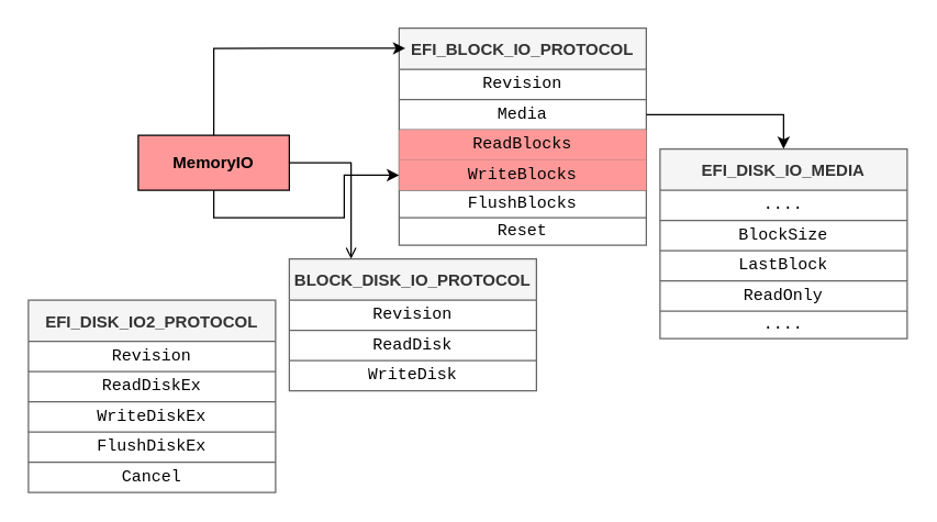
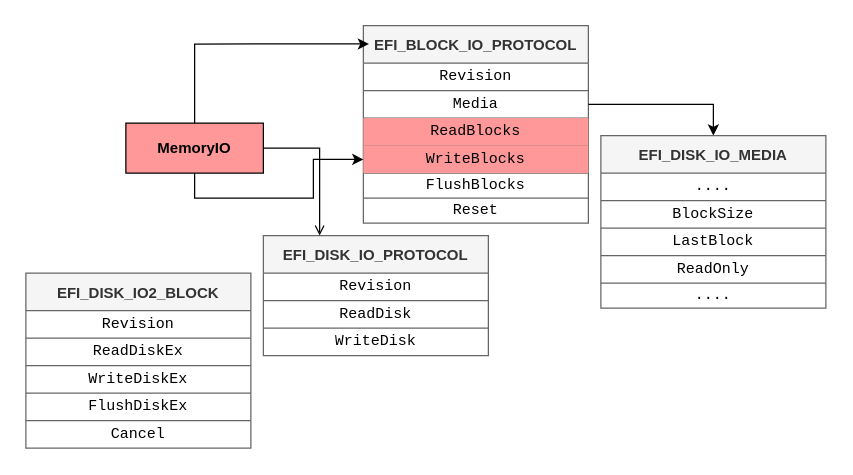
- <mxCell id="27" value="BLOCK_DISK_IO_PROTOCOL" style="shape=table;startSize=30;container=1;collapsible=0;childLayout=tableLayout;fillColor=#f5f5f5;strokeColor=#666666;fontColor=#333333;fontStyle=1" vertex="1" parent="1"><mxGeometry x="210" y="188" width="180" height="96" as="geometry" /></mxCell>
+ <mxCell id="27" value="EFI_DISK_IO_PROTOCOL" style="shape=table;startSize=30;container=1;collapsible=0;childLayout=tableLayout;fillColor=#f5f5f5;strokeColor=#666666;fontColor=#333333;fontStyle=1" vertex="1" parent="1"><mxGeometry x="210" y="188" width="180" height="96" as="geometry" /></mxCell>
- <mxCell id="34" value="EFI_DISK_IO2_PROTOCOL" style="shape=table;startSize=30;container=1;collapsible=0;childLayout=tableLayout;fillColor=#f5f5f5;strokeColor=#666666;fontColor=#333333;fontStyle=1" vertex="1" parent="1"><mxGeometry x="20" y="218" width="180" height="140" as="geometry" /></mxCell>
+ <mxCell id="34" value="EFI_DISK_IO2_BLOCK" style="shape=table;startSize=30;container=1;collapsible=0;childLayout=tableLayout;fillColor=#f5f5f5;strokeColor=#666666;fontColor=#333333;fontStyle=1" vertex="1" parent="1"><mxGeometry x="20" y="218" width="180" height="140" as="geometry" /></mxCell>
